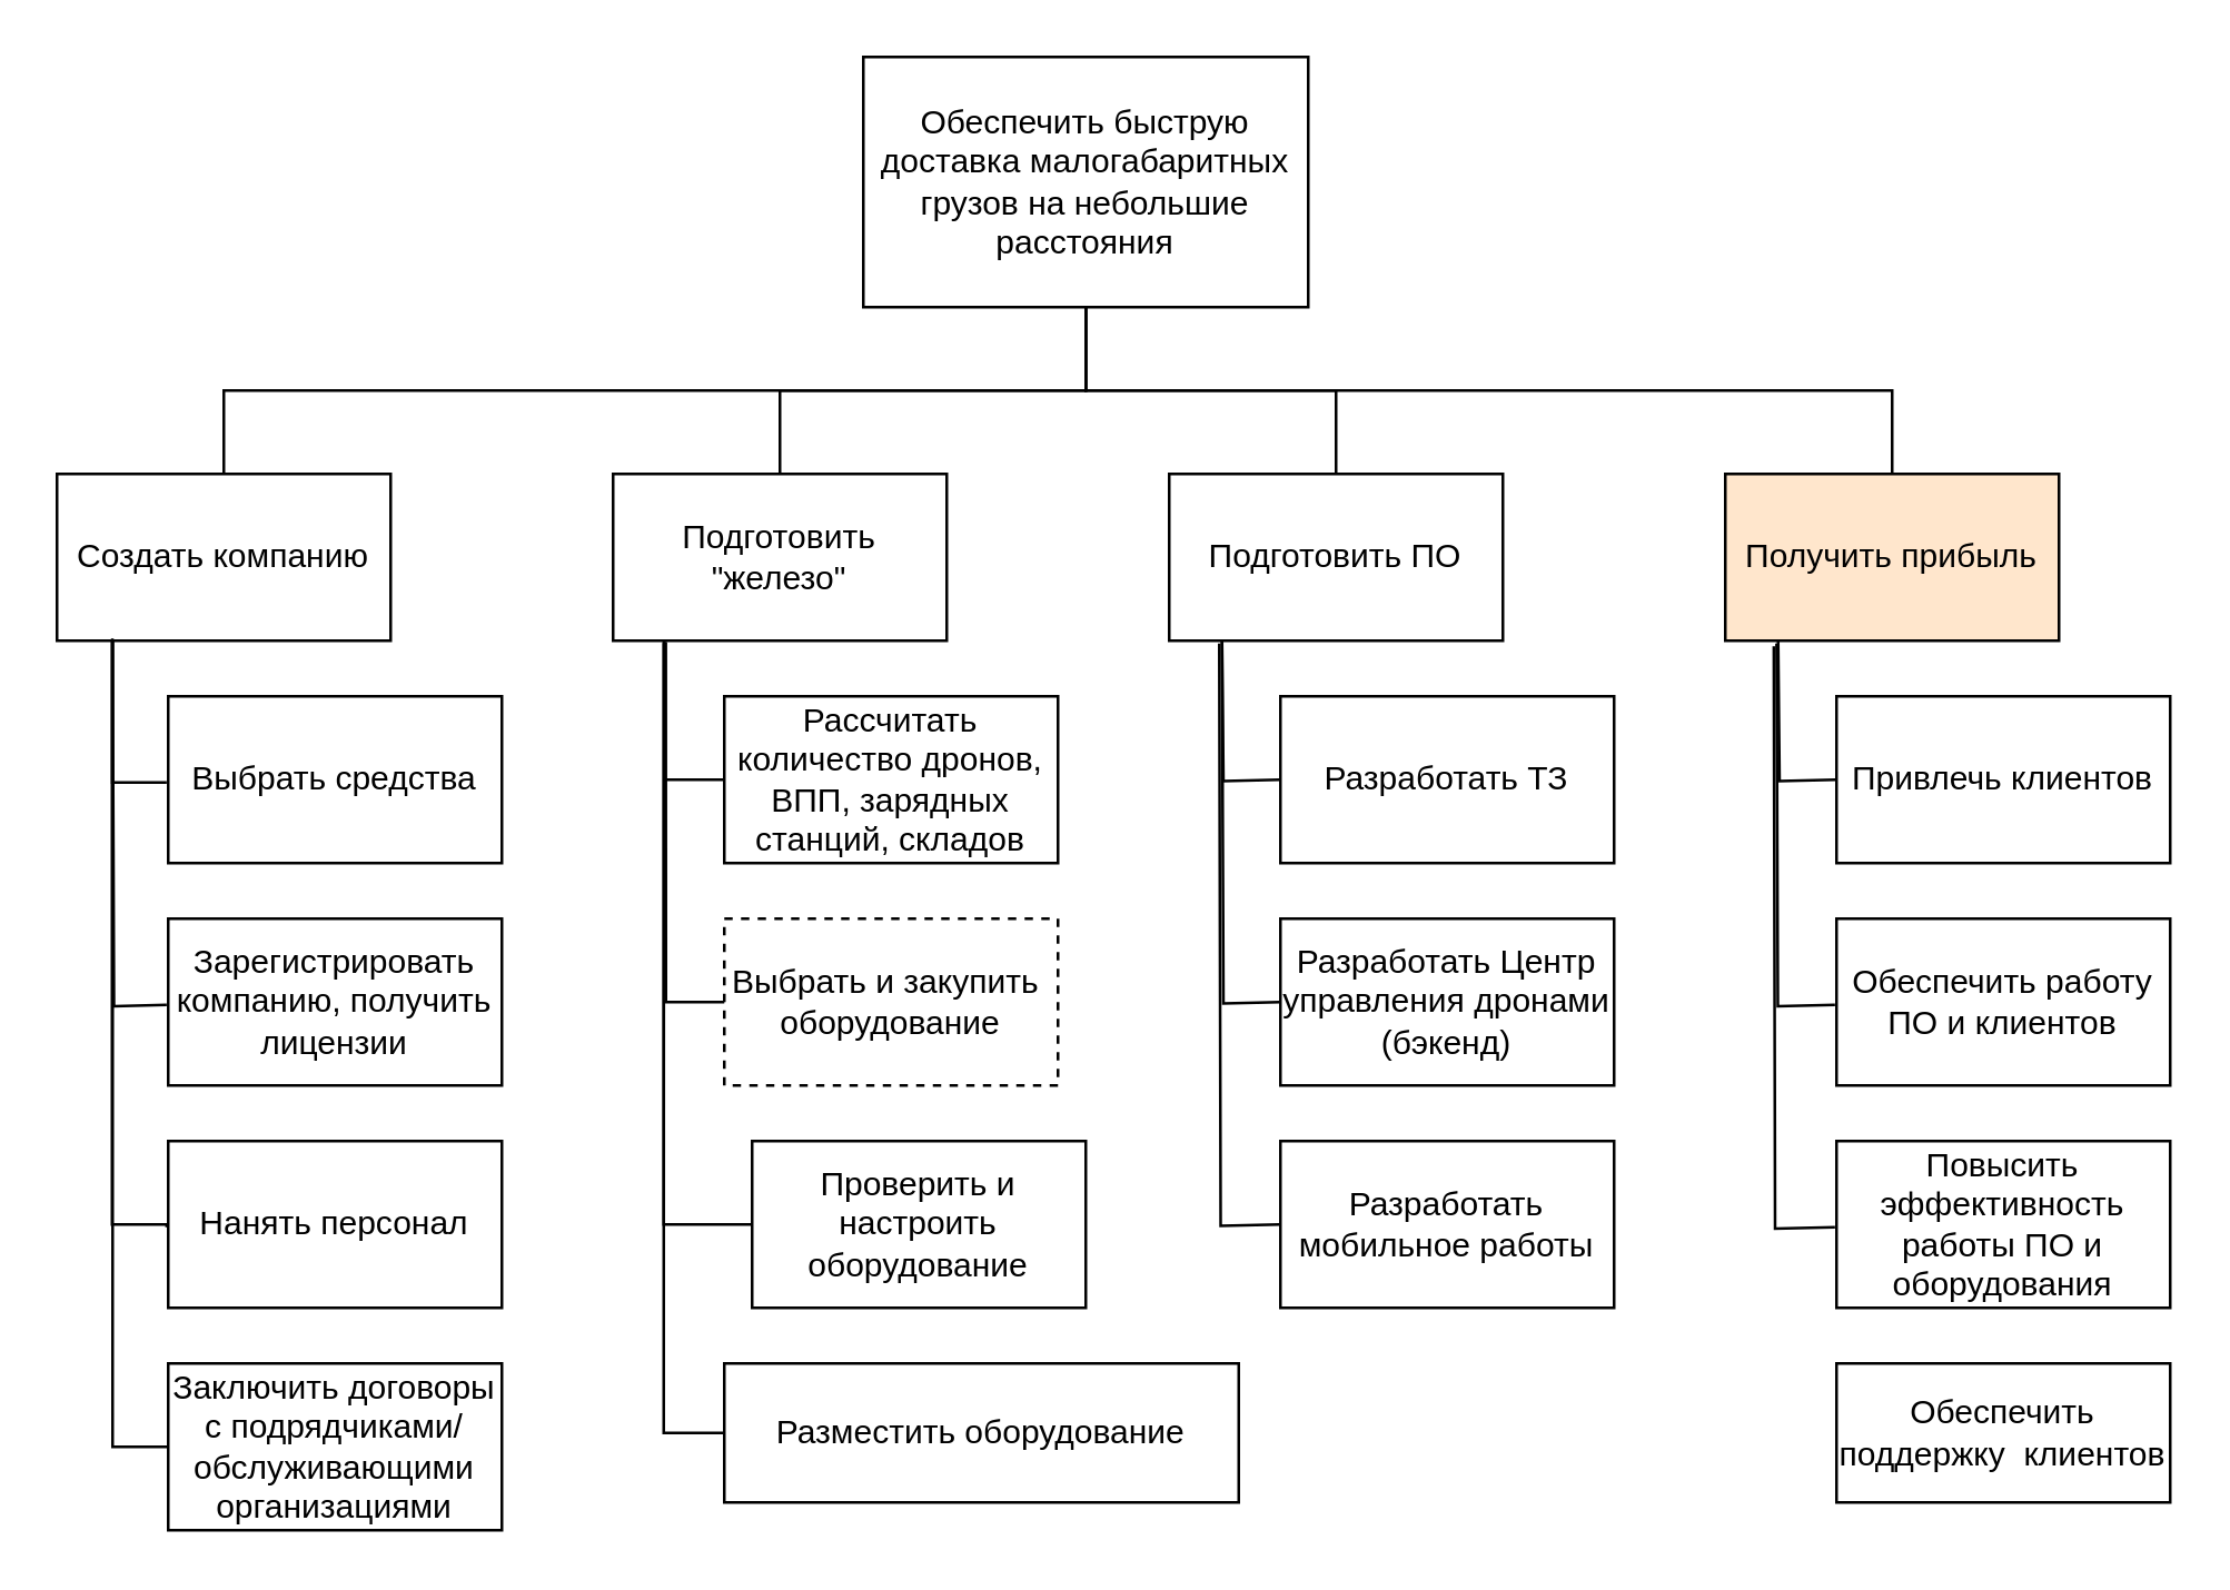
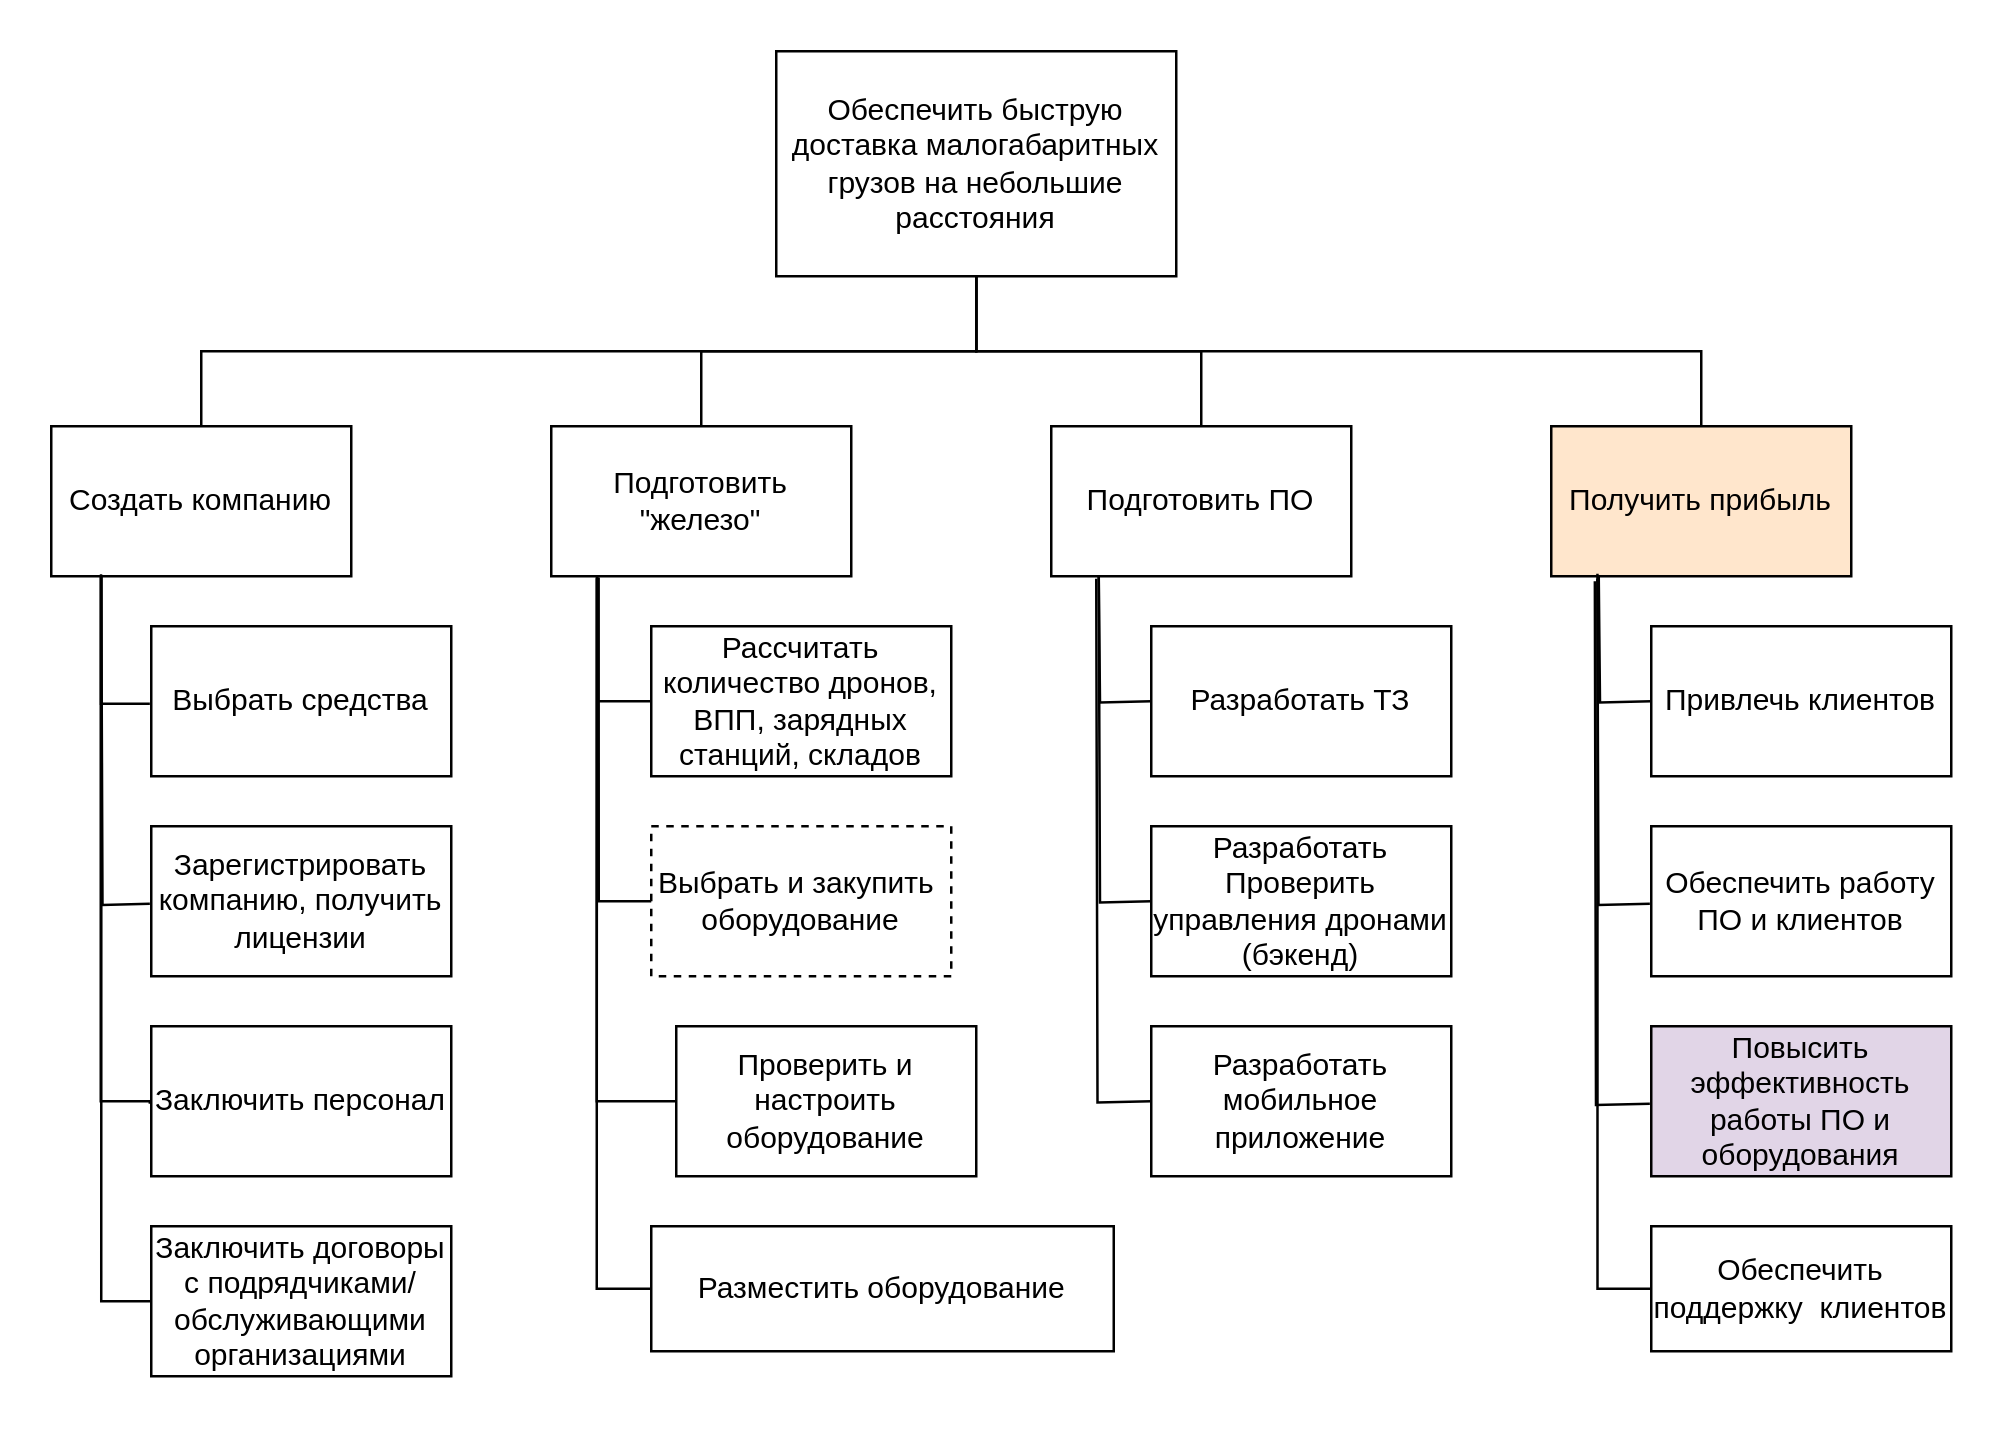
- <mxCell id="18" value="Разработать Центр управления дронами (бэкенд)" style="rounded=0;whiteSpace=wrap;html=1;" vertex="1" parent="1"><mxGeometry x="460" y="330" width="120" height="60" as="geometry" /></mxCell>
+ <mxCell id="18" value="Разработать Проверить управления дронами (бэкенд)" style="rounded=0;whiteSpace=wrap;html=1;" vertex="1" parent="1"><mxGeometry x="460" y="330" width="120" height="60" as="geometry" /></mxCell>
- <mxCell id="23" value="Нанять персонал" style="rounded=0;whiteSpace=wrap;html=1;" vertex="1" parent="1"><mxGeometry x="60" y="410" width="120" height="60" as="geometry" /></mxCell>
+ <mxCell id="23" value="Заключить персонал" style="rounded=0;whiteSpace=wrap;html=1;" vertex="1" parent="1"><mxGeometry x="60" y="410" width="120" height="60" as="geometry" /></mxCell>
- <mxCell id="22" value="Разработать мобильное работы" style="rounded=0;whiteSpace=wrap;html=1;" vertex="1" parent="1"><mxGeometry x="460" y="410" width="120" height="60" as="geometry" /></mxCell>
+ <mxCell id="22" value="Разработать мобильное приложение" style="rounded=0;whiteSpace=wrap;html=1;" vertex="1" parent="1"><mxGeometry x="460" y="410" width="120" height="60" as="geometry" /></mxCell>
- <mxCell id="24" value="Повысить эффективность работы ПО и оборудования" style="rounded=0;whiteSpace=wrap;html=1;" vertex="1" parent="1"><mxGeometry x="660" y="410" width="120" height="60" as="geometry" /></mxCell>
+ <mxCell id="24" value="Повысить эффективность работы ПО и оборудования" style="rounded=0;whiteSpace=wrap;html=1;fillColor=#e1d5e7;" vertex="1" parent="1"><mxGeometry x="660" y="410" width="120" height="60" as="geometry" /></mxCell>
+ <mxCell id="41" value="" style="endArrow=none;html=1;rounded=0;entryX=0.154;entryY=0.983;entryDx=0;entryDy=0;entryPerimeter=0;exitX=0;exitY=0.5;exitDx=0;exitDy=0;edgeStyle=orthogonalEdgeStyle;" edge="1" parent="1" source="27" target="12"><mxGeometry width="50" height="50" relative="1" as="geometry"><mxPoint x="550" y="420" as="sourcePoint" /><mxPoint x="630" y="290" as="targetPoint" /></mxGeometry></mxCell>
